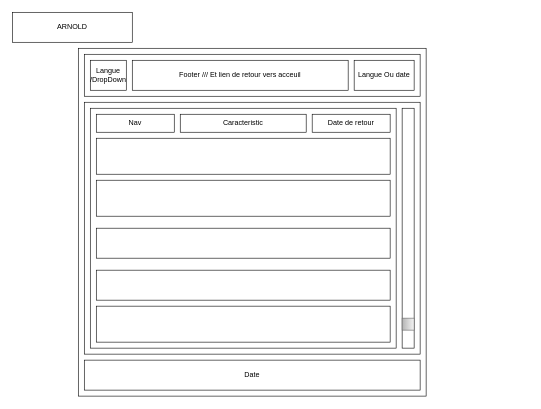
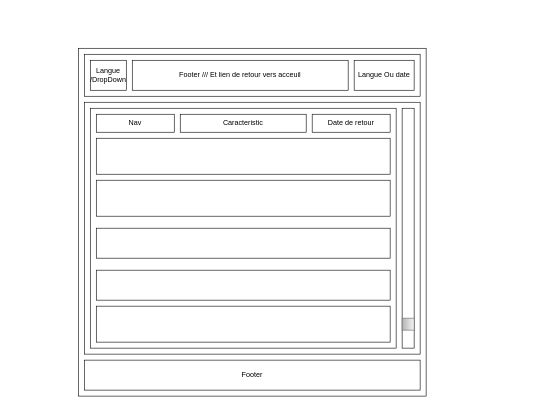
- <mxCell id="20" value="ARNOLD" style="rounded=0;whiteSpace=wrap;html=1;" parent="1" vertex="1"><mxGeometry x="20" y="20" width="200" height="50" as="geometry" /></mxCell>
- <mxCell id="8" value="Date" style="rounded=0;whiteSpace=wrap;html=1;" parent="1" vertex="1"><mxGeometry x="140" y="600" width="560" height="50" as="geometry" /></mxCell>
+ <mxCell id="8" value="Footer" style="rounded=0;whiteSpace=wrap;html=1;" parent="1" vertex="1"><mxGeometry x="140" y="600" width="560" height="50" as="geometry" /></mxCell>
